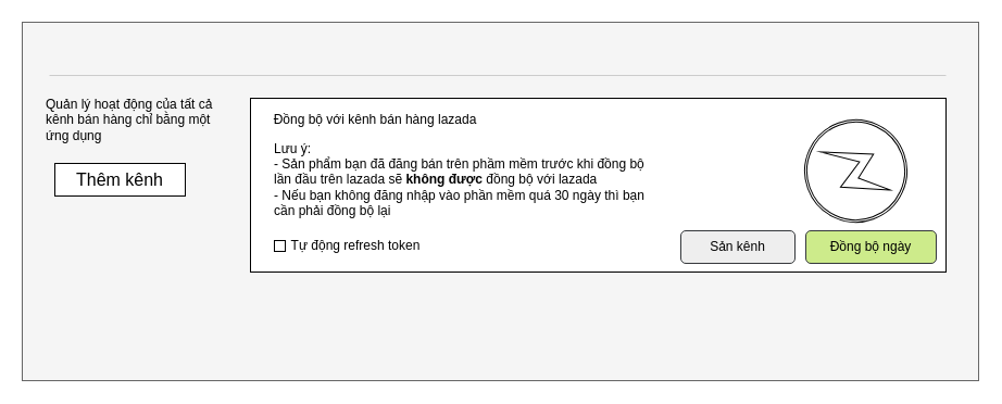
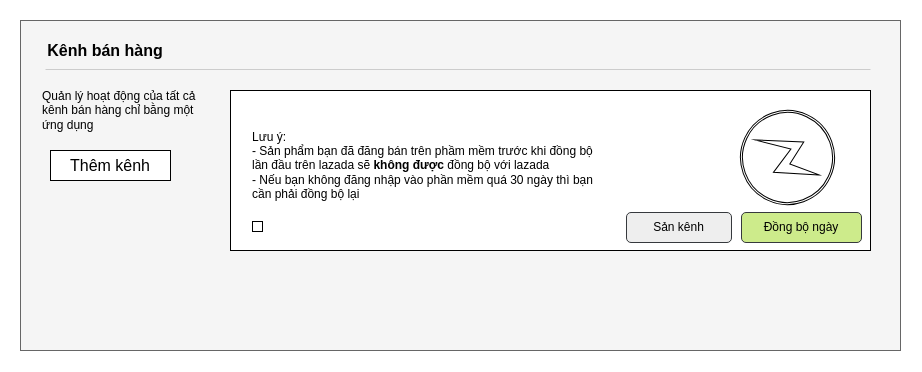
+ <mxCell id="3" value="Kênh bán hàng" style="text;html=1;strokeColor=none;fillColor=none;align=center;verticalAlign=middle;whiteSpace=wrap;rounded=0;fontStyle=1;fontSize=16;" vertex="1" parent="1"><mxGeometry x="40" y="40" width="130" height="20" as="geometry" /></mxCell>
- <mxCell id="8" value="Đồng bộ với kênh bán hàng lazada" style="text;html=1;strokeColor=none;fillColor=none;align=center;verticalAlign=middle;whiteSpace=wrap;rounded=0;" vertex="1" parent="6"><mxGeometry x="10" y="10" width="210" height="20" as="geometry" /></mxCell>
- <mxCell id="10" value="Tự động refresh token" style="text;html=1;strokeColor=none;fillColor=none;align=center;verticalAlign=middle;whiteSpace=wrap;rounded=0;" vertex="1" parent="6"><mxGeometry x="32" y="126" width="130" height="20" as="geometry" /></mxCell>
